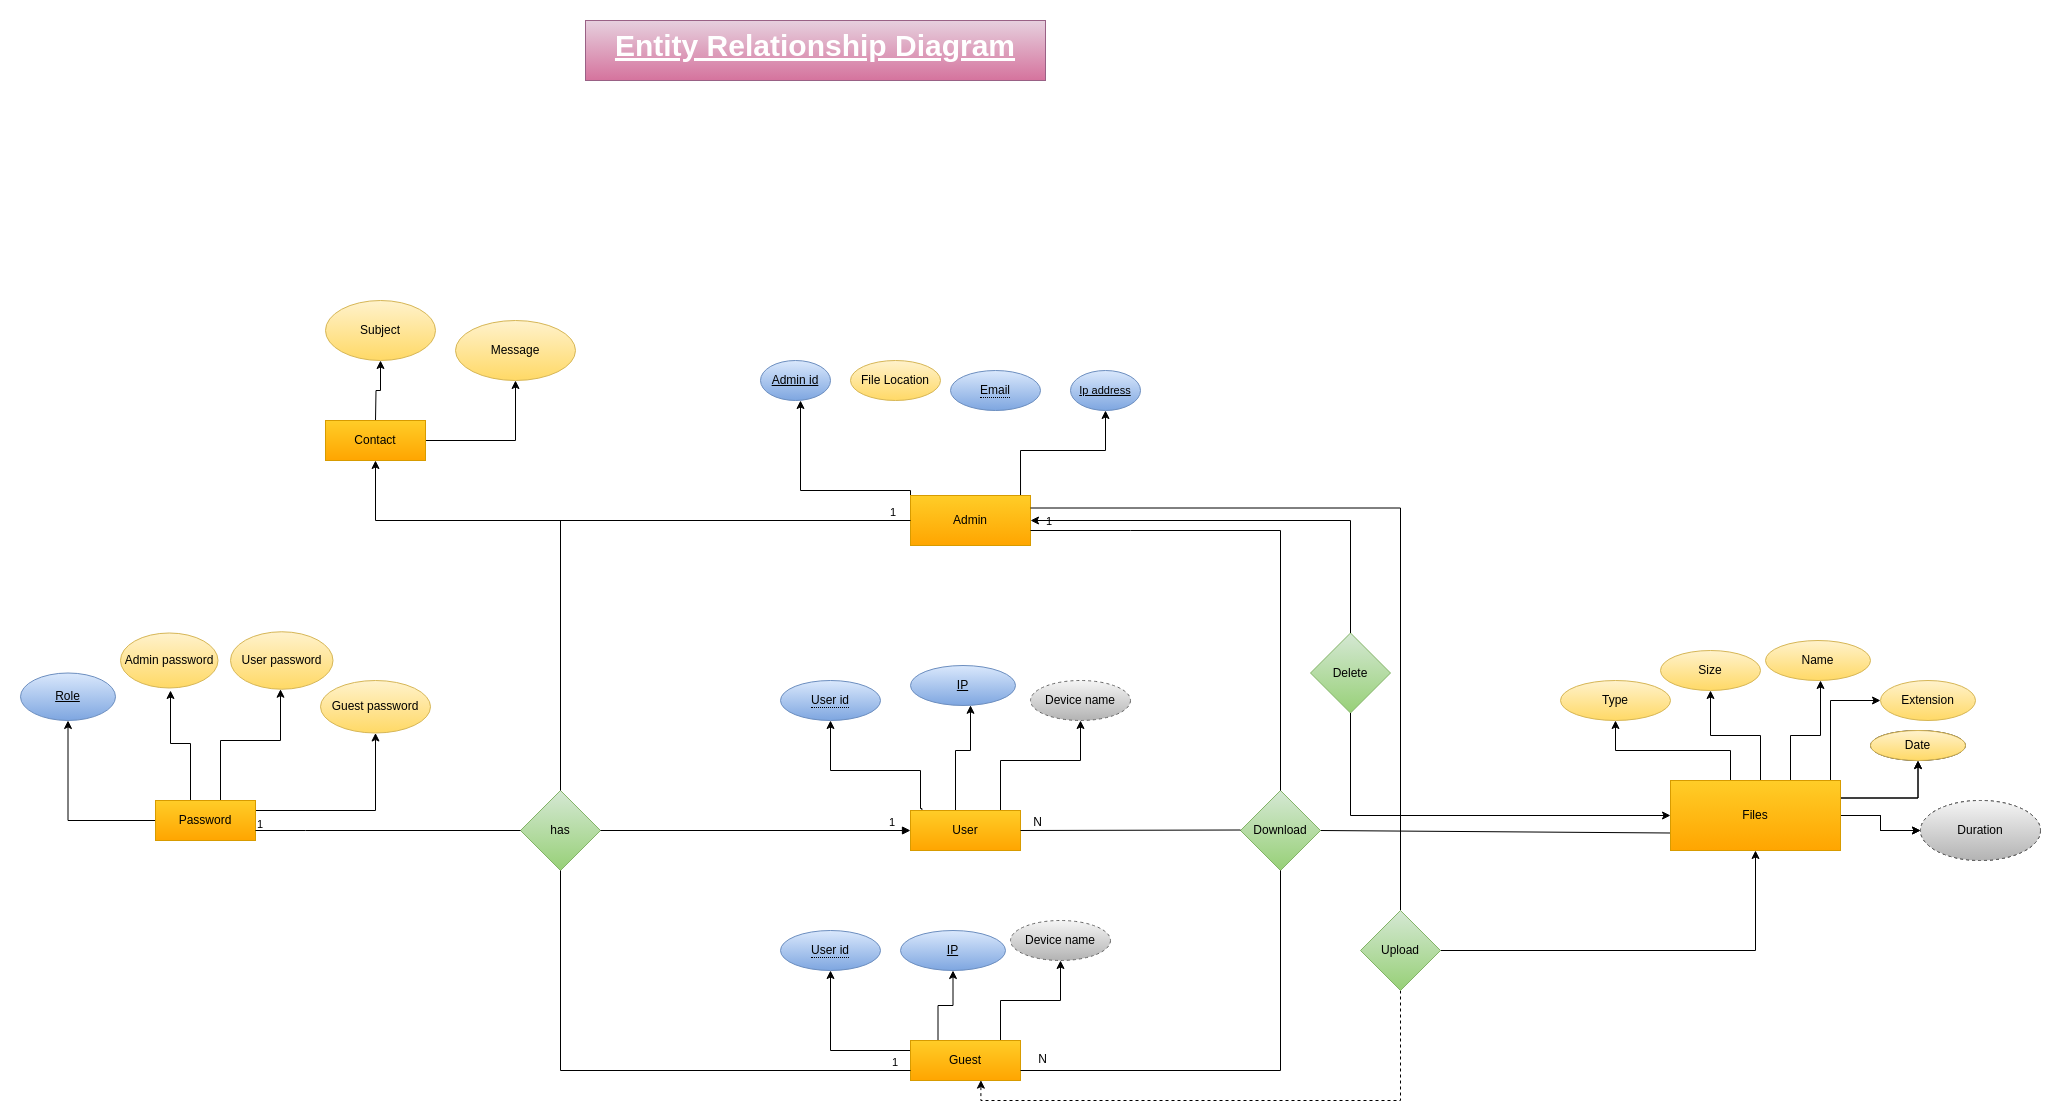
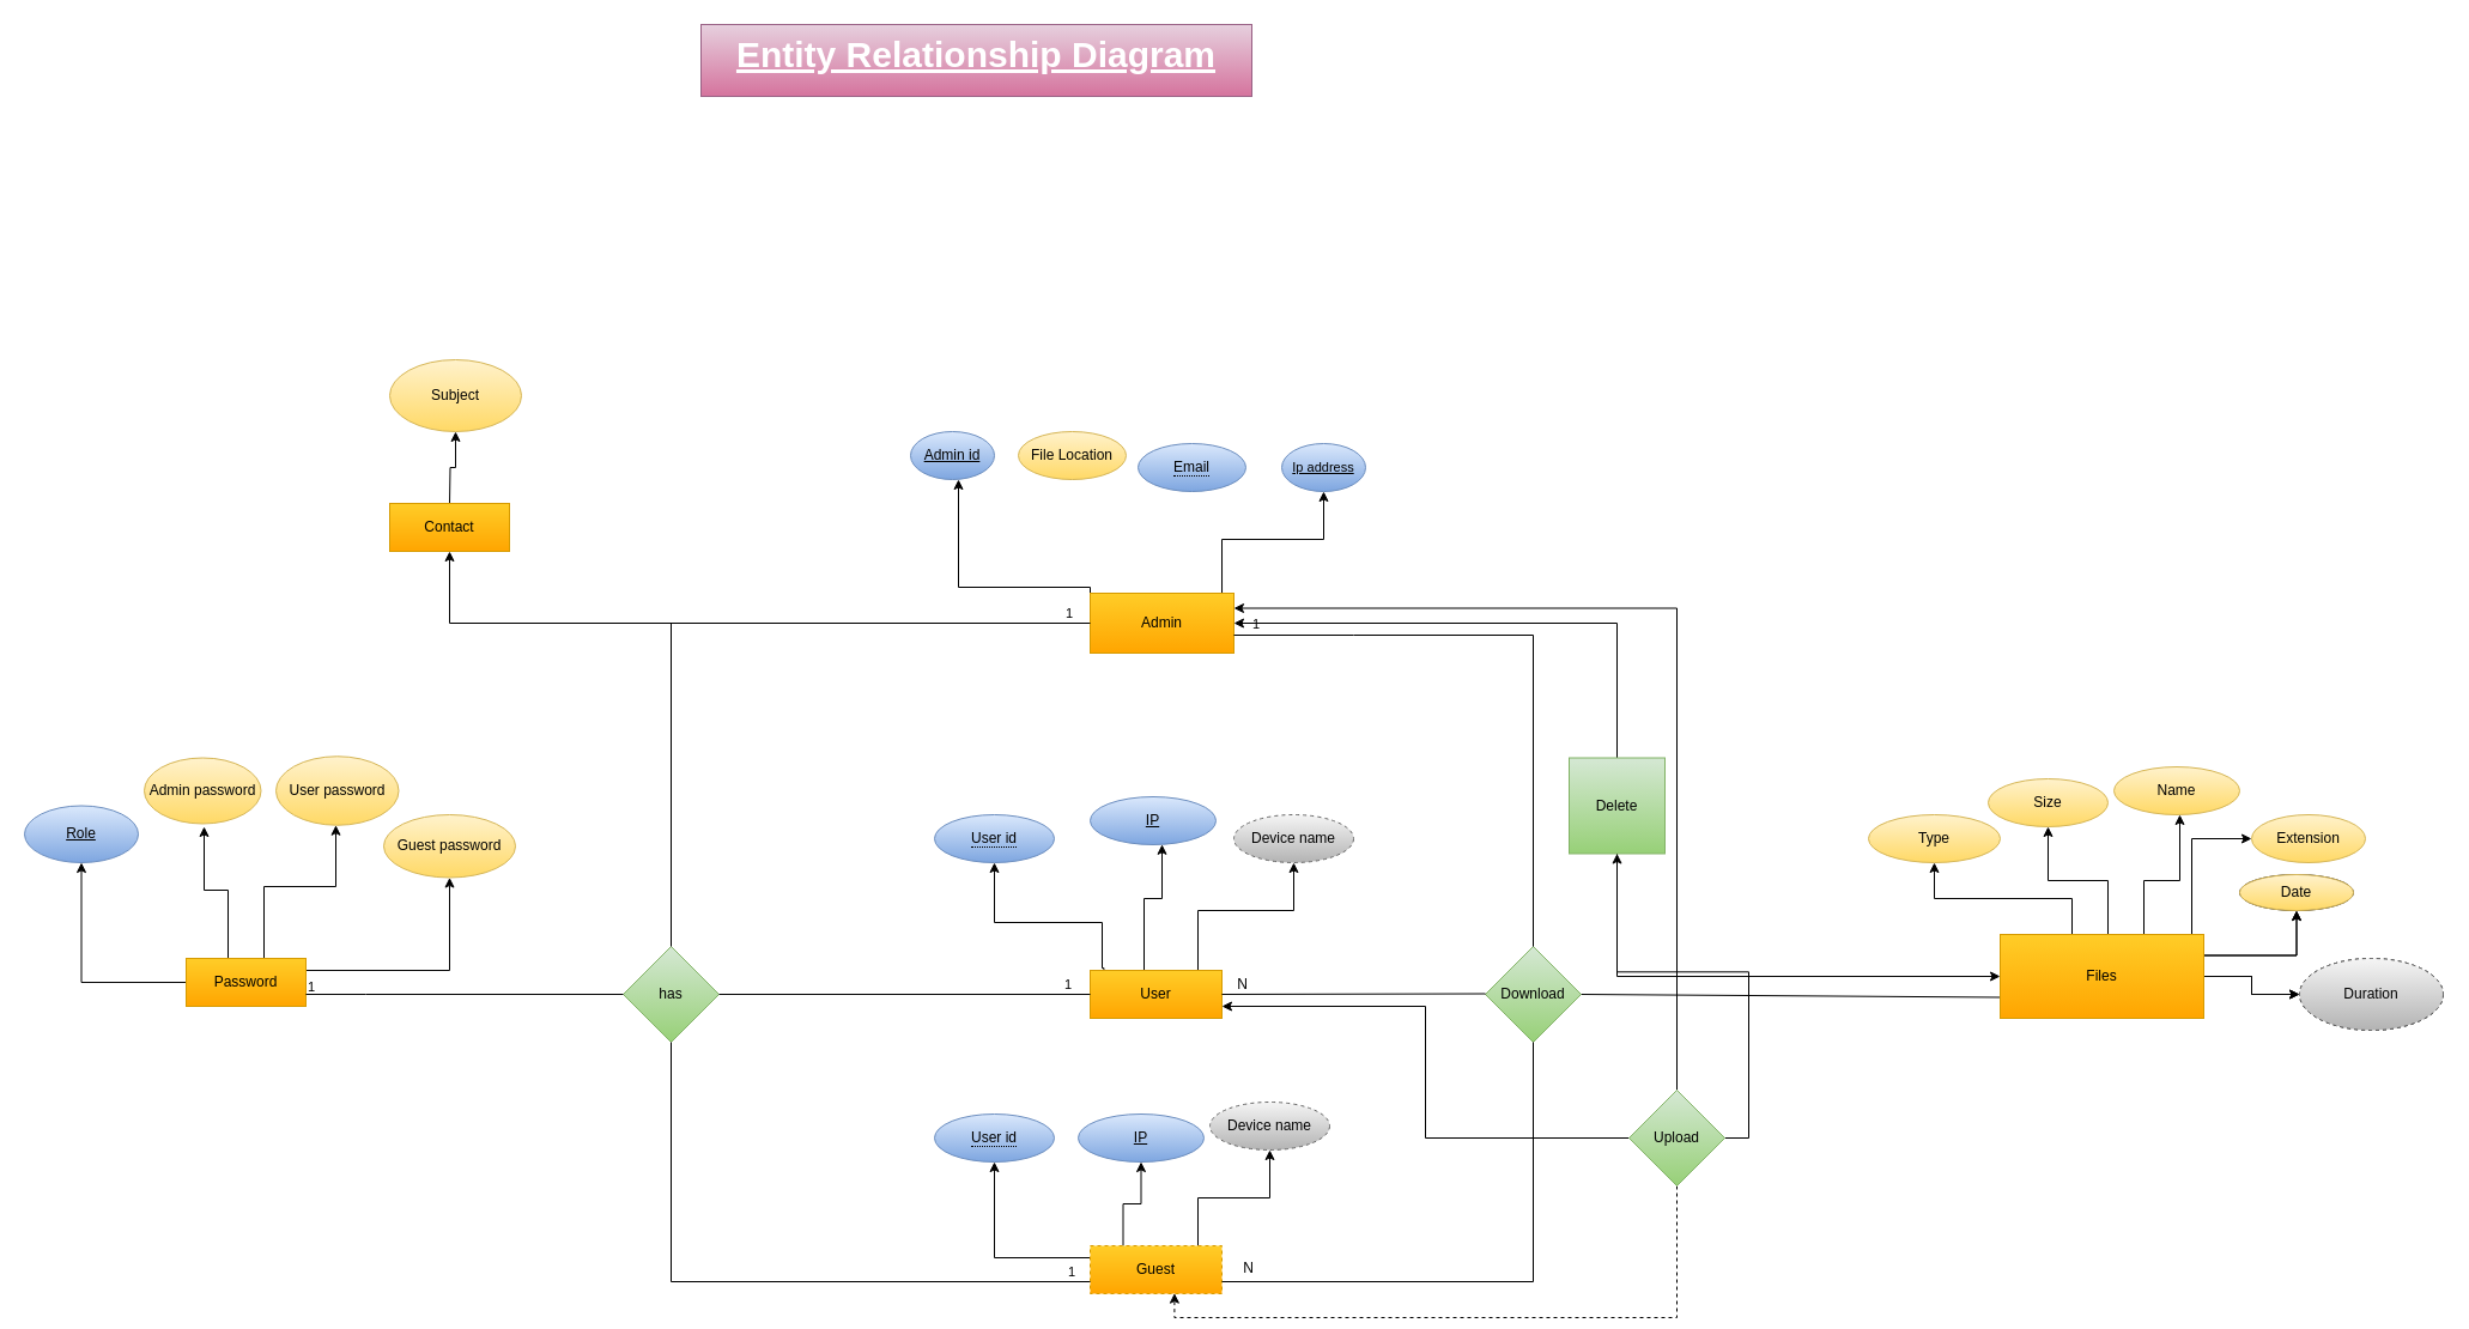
- <mxCell id="57" value="Message" style="ellipse;whiteSpace=wrap;html=1;fillColor=#fff2cc;strokeColor=#d6b656;gradientColor=#ffd966;" parent="1" vertex="1"><mxGeometry x="455" y="320" width="120" height="60" as="geometry" /></mxCell>
- <mxCell id="26" value="" style="edgeStyle=orthogonalEdgeStyle;rounded=0;orthogonalLoop=1;jettySize=auto;html=1;fontSize=11;" parent="1" source="27" target="57" edge="1"><mxGeometry relative="1" as="geometry"><Array as="points"><mxPoint x="515" y="440" /></Array></mxGeometry></mxCell>
- <mxCell id="76" style="edgeStyle=orthogonalEdgeStyle;rounded=0;orthogonalLoop=1;jettySize=auto;html=1;exitX=0.5;exitY=0;exitDx=0;exitDy=0;entryX=1;entryY=0.25;entryDx=0;entryDy=0;endArrow=none;" edge="1" parent="1" source="78" target="16"><mxGeometry relative="1" as="geometry" /></mxCell>
+ <mxCell id="76" style="edgeStyle=orthogonalEdgeStyle;rounded=0;orthogonalLoop=1;jettySize=auto;html=1;exitX=0.5;exitY=0;exitDx=0;exitDy=0;entryX=1;entryY=0.25;entryDx=0;entryDy=0;" edge="1" parent="1" source="78" target="16"><mxGeometry relative="1" as="geometry" /></mxCell>
- <mxCell id="82" value="Delete" style="rhombus;whiteSpace=wrap;html=1;fillColor=#d5e8d4;strokeColor=#82b366;gradientColor=#97d077;" vertex="1" parent="1"><mxGeometry x="1310" y="632.5" width="80" height="80" as="geometry" /></mxCell>
+ <mxCell id="82" value="Delete" style="whiteSpace=wrap;html=1;fillColor=#d5e8d4;strokeColor=#82b366;gradientColor=#97d077;rounded=0;" vertex="1" parent="1"><mxGeometry x="1310" y="632.5" width="80" height="80" as="geometry" /></mxCell>
- <mxCell id="63" value="" style="endArrow=block;html=1;rounded=0;fontSize=11;entryX=0;entryY=0.5;entryDx=0;entryDy=0;" parent="1" source="58" target="20" edge="1"><mxGeometry relative="1" as="geometry"><mxPoint x="595" y="809.5" as="sourcePoint" /><mxPoint x="910" y="810" as="targetPoint" /></mxGeometry></mxCell>
+ <mxCell id="63" value="" style="endArrow=none;html=1;rounded=0;fontSize=11;entryX=0;entryY=0.5;entryDx=0;entryDy=0;" parent="1" source="58" target="20" edge="1"><mxGeometry relative="1" as="geometry"><mxPoint x="595" y="809.5" as="sourcePoint" /><mxPoint x="910" y="810" as="targetPoint" /></mxGeometry></mxCell>
+ <mxCell id="74" style="edgeStyle=orthogonalEdgeStyle;rounded=0;orthogonalLoop=1;jettySize=auto;html=1;exitX=0;exitY=0.5;exitDx=0;exitDy=0;entryX=1;entryY=0.75;entryDx=0;entryDy=0;" edge="1" parent="1" source="78" target="20"><mxGeometry relative="1" as="geometry" /></mxCell>
- <mxCell id="77" style="edgeStyle=orthogonalEdgeStyle;rounded=0;orthogonalLoop=1;jettySize=auto;html=1;exitX=1;exitY=0.5;exitDx=0;exitDy=0;entryX=0.5;entryY=1;entryDx=0;entryDy=0;" edge="1" parent="1" source="78" target="25"><mxGeometry relative="1" as="geometry" /></mxCell>
+ <mxCell id="77" style="edgeStyle=orthogonalEdgeStyle;rounded=0;orthogonalLoop=1;jettySize=auto;html=1;exitX=1;exitY=0.5;exitDx=0;exitDy=0;" edge="1" parent="1" source="78" target="82"><mxGeometry relative="1" as="geometry" /></mxCell>
- <mxCell id="42" value="Guest" style="whiteSpace=wrap;html=1;align=center;fillColor=#ffcd28;strokeColor=#d79b00;gradientColor=#ffa500;" parent="1" vertex="1"><mxGeometry x="910" y="1040" width="110" height="40" as="geometry" /></mxCell>
+ <mxCell id="42" value="Guest" style="whiteSpace=wrap;html=1;align=center;fillColor=#ffcd28;strokeColor=#d79b00;gradientColor=#ffa500;dashed=1;" parent="1" vertex="1"><mxGeometry x="910" y="1040" width="110" height="40" as="geometry" /></mxCell>
